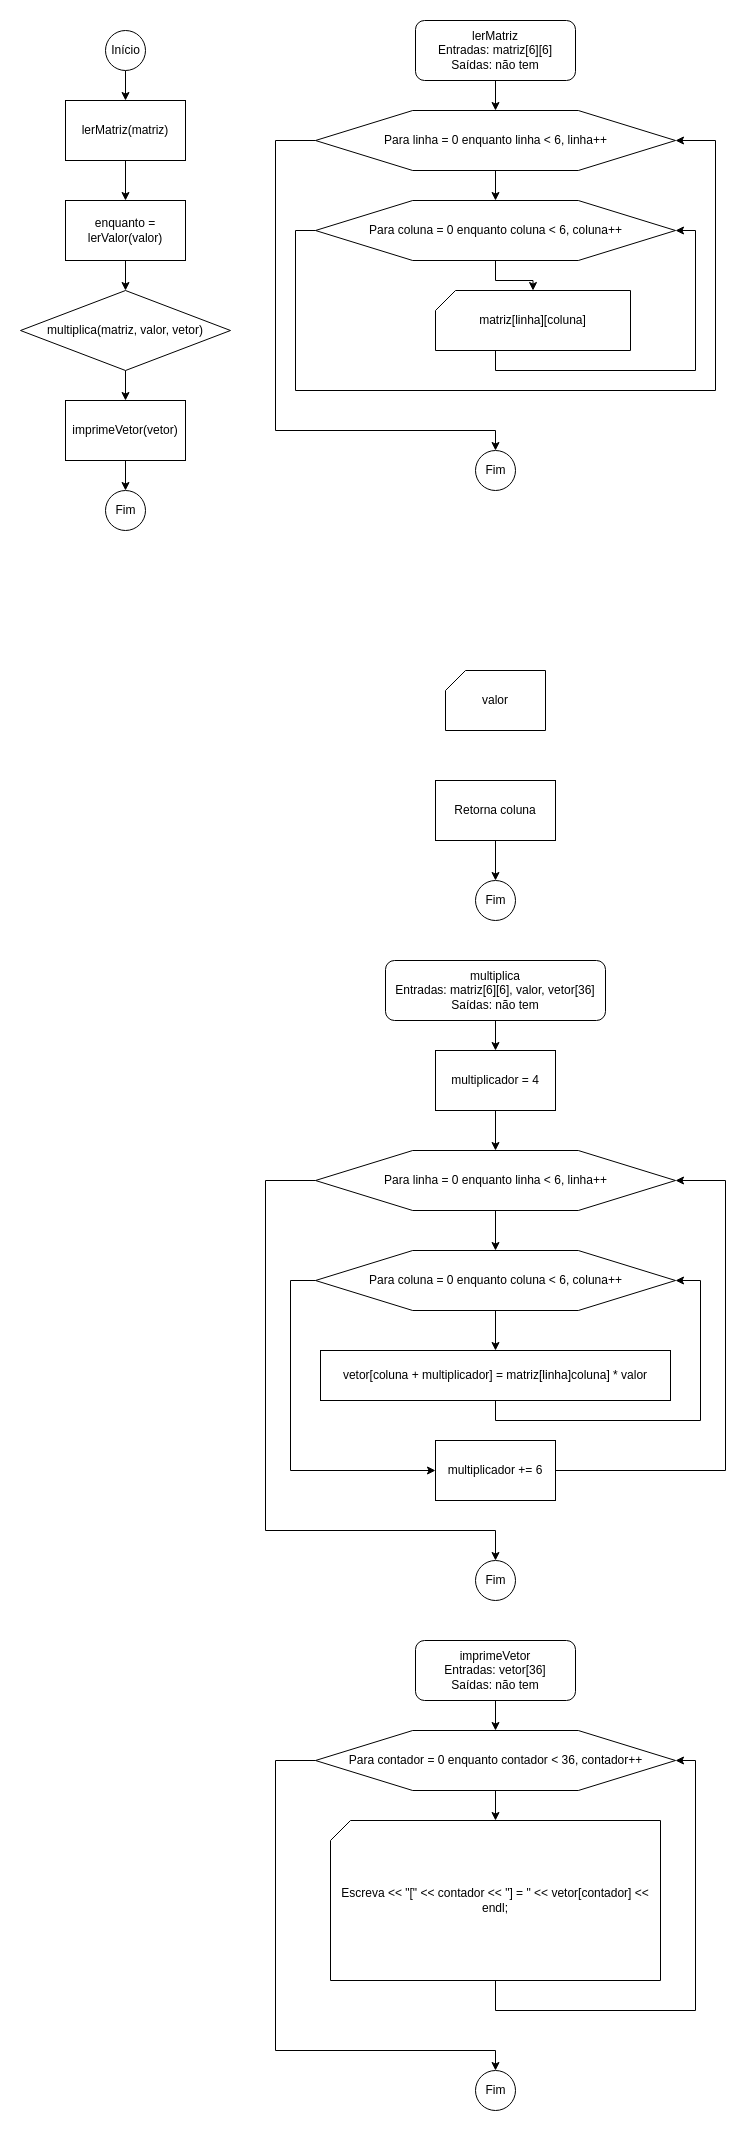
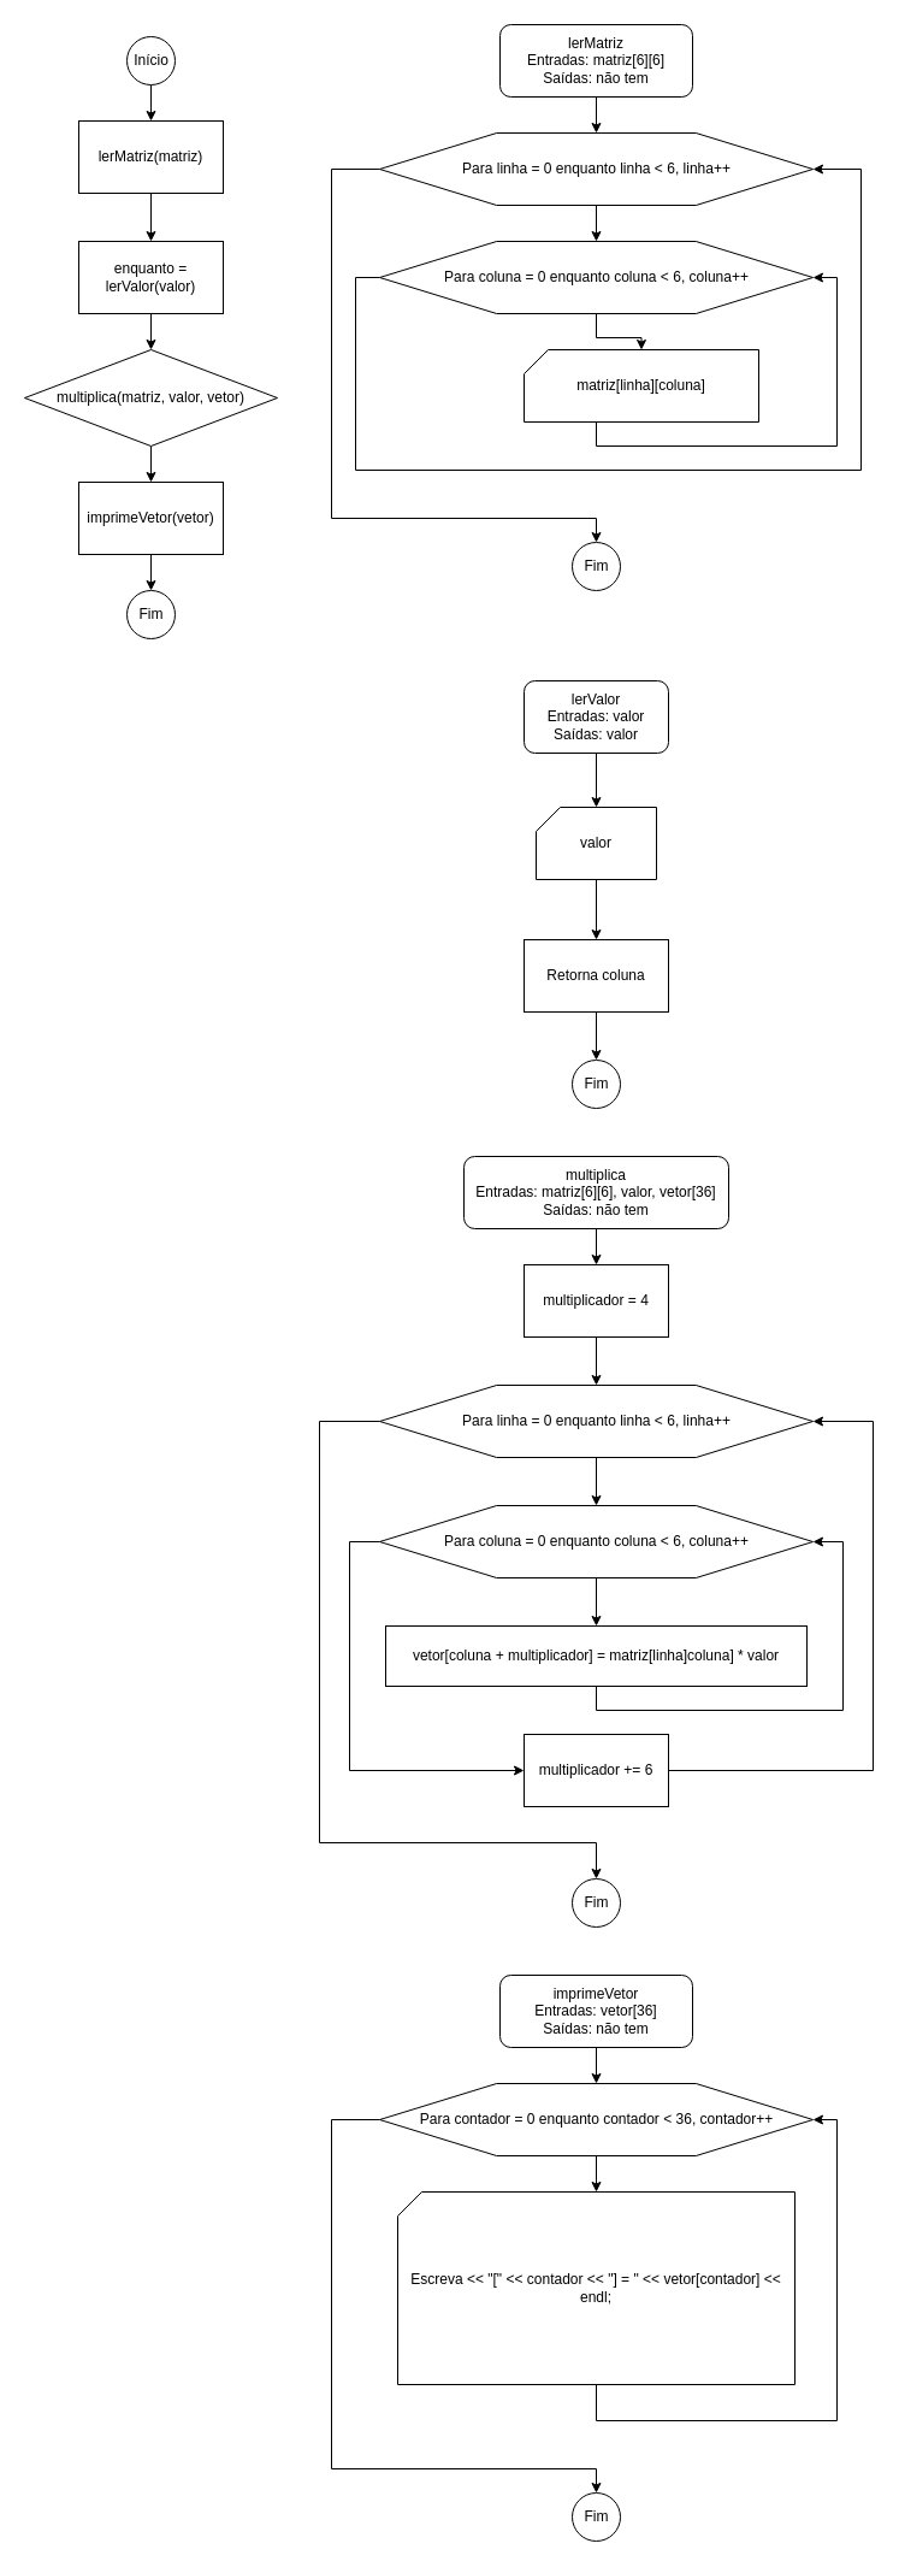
+ <mxCell id="25" value="lerValor&lt;br&gt;Entradas: valor&lt;br&gt;Saídas: valor" style="rounded=1;whiteSpace=wrap;html=1;" vertex="1" parent="1"><mxGeometry x="435" y="565" width="120" height="60" as="geometry" /></mxCell>
+ <mxCell id="24" value="" style="edgeStyle=orthogonalEdgeStyle;rounded=0;orthogonalLoop=1;jettySize=auto;html=1;" edge="1" parent="1" source="25" target="27"><mxGeometry relative="1" as="geometry" /></mxCell>
+ <mxCell id="26" value="" style="edgeStyle=orthogonalEdgeStyle;rounded=0;orthogonalLoop=1;jettySize=auto;html=1;" edge="1" parent="1" source="27" target="29"><mxGeometry relative="1" as="geometry" /></mxCell>
